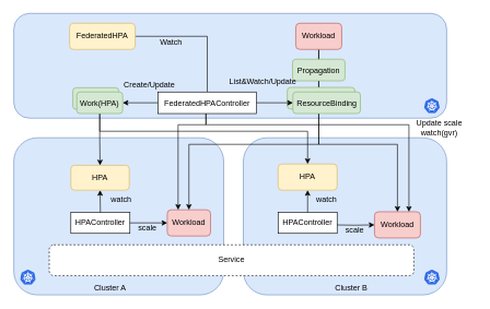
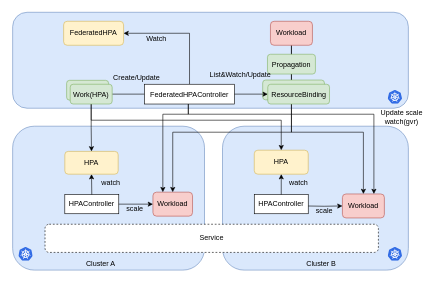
- <mxCell id="25" style="edgeStyle=orthogonalEdgeStyle;rounded=0;orthogonalLoop=1;jettySize=auto;html=1;entryX=1;entryY=0.5;entryDx=0;entryDy=0;endArrow=none;" parent="1" source="26" target="35" edge="1"><mxGeometry relative="1" as="geometry"><Array as="points"><mxPoint x="315" y="55" /></Array></mxGeometry></mxCell>
+ <mxCell id="25" style="edgeStyle=orthogonalEdgeStyle;rounded=0;orthogonalLoop=1;jettySize=auto;html=1;entryX=1;entryY=0.5;entryDx=0;entryDy=0;" parent="1" source="26" target="35" edge="1"><mxGeometry relative="1" as="geometry"><Array as="points"><mxPoint x="315" y="55" /></Array></mxGeometry></mxCell>
- <mxCell id="22" style="edgeStyle=orthogonalEdgeStyle;rounded=0;orthogonalLoop=1;jettySize=auto;html=1;entryX=1;entryY=0.5;entryDx=0;entryDy=0;" parent="1" source="26" target="52" edge="1"><mxGeometry relative="1" as="geometry" /></mxCell>
+ <mxCell id="22" style="edgeStyle=orthogonalEdgeStyle;rounded=0;orthogonalLoop=1;jettySize=auto;html=1;entryX=1;entryY=0.5;entryDx=0;entryDy=0;endArrow=none;" parent="1" source="26" target="52" edge="1"><mxGeometry relative="1" as="geometry" /></mxCell>
